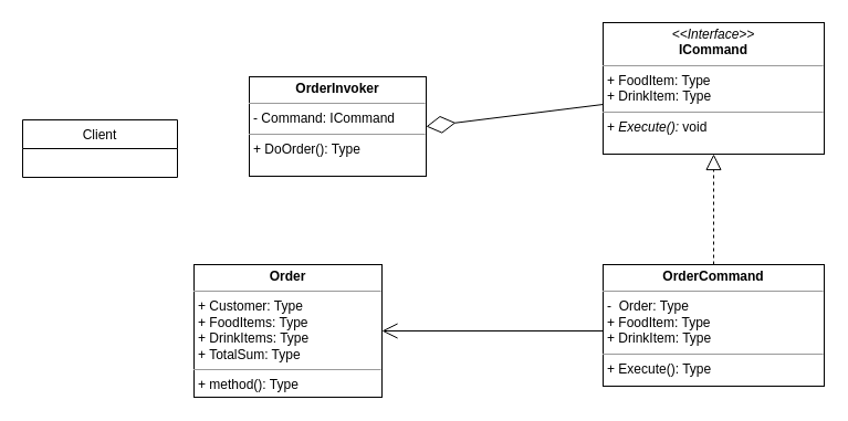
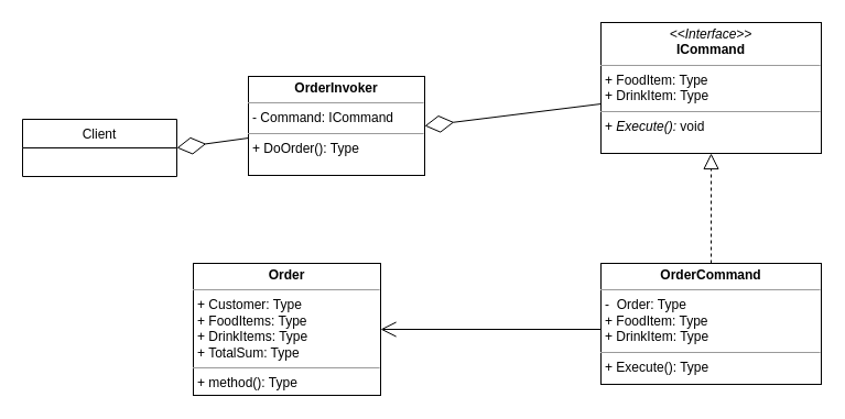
+ <mxCell id="9" value="" style="endArrow=diamondThin;endFill=0;endSize=24;html=1;entryX=1;entryY=0.5;entryDx=0;entryDy=0;" edge="1" parent="1" source="7" target="10"><mxGeometry width="160" relative="1" as="geometry"><mxPoint x="203.48" y="179" as="sourcePoint" /><mxPoint x="55" y="179.01" as="targetPoint" /></mxGeometry></mxCell>
